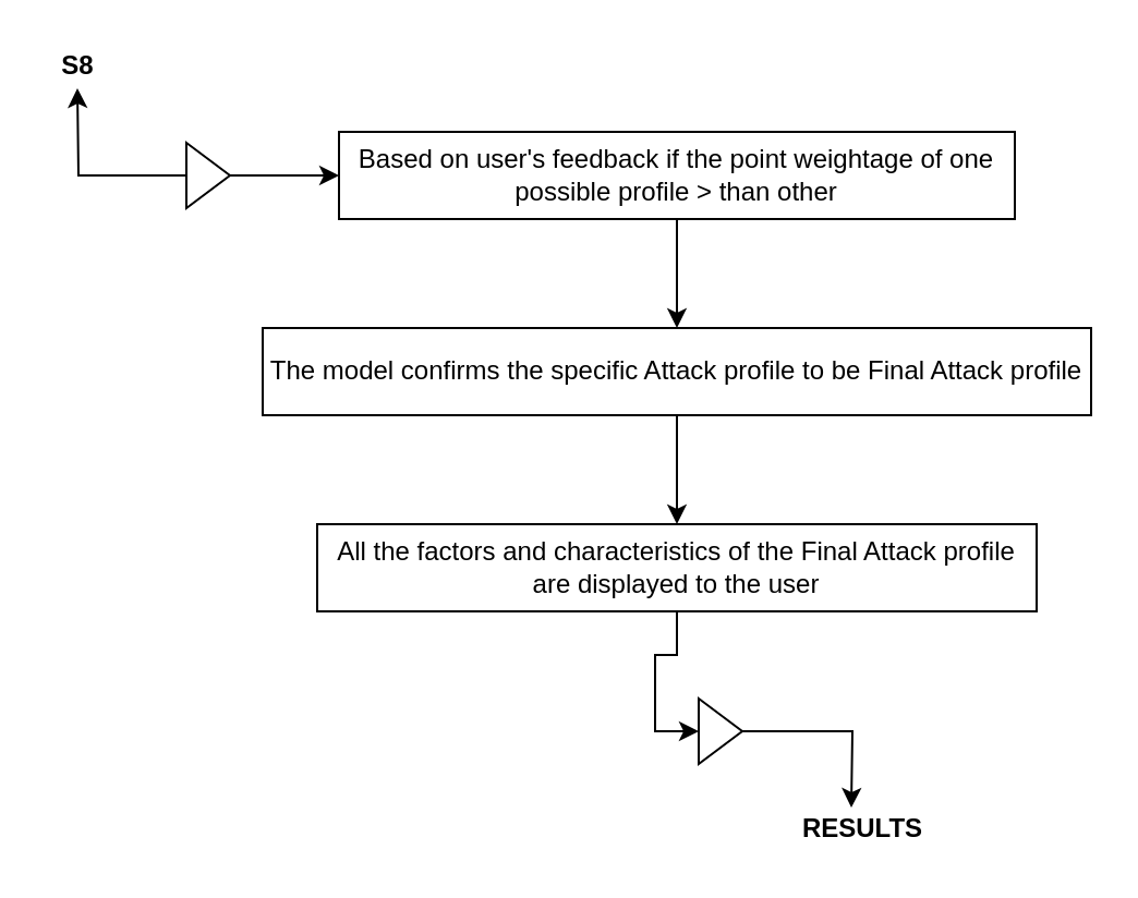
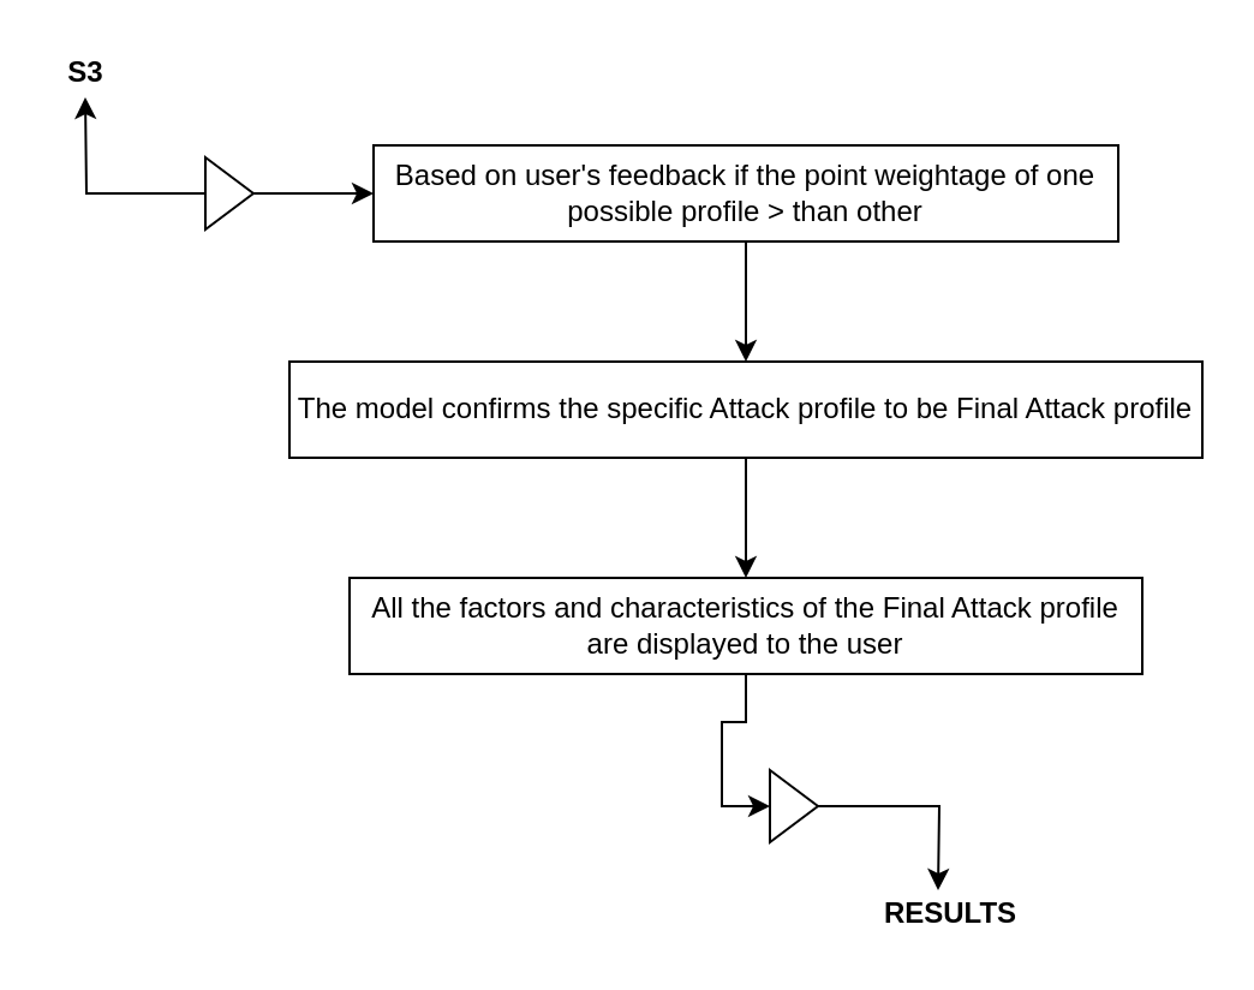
- <mxCell id="11" value="&lt;b&gt;S8&lt;/b&gt;" style="text;html=1;align=center;verticalAlign=middle;resizable=0;points=[];autosize=1;strokeColor=none;fillColor=none;" vertex="1" parent="1"><mxGeometry x="20" y="20" width="30" height="20" as="geometry" /></mxCell>
+ <mxCell id="11" value="&lt;b&gt;S3&lt;/b&gt;" style="text;html=1;align=center;verticalAlign=middle;resizable=0;points=[];autosize=1;strokeColor=none;fillColor=none;" vertex="1" parent="1"><mxGeometry x="20" y="20" width="30" height="20" as="geometry" /></mxCell>
